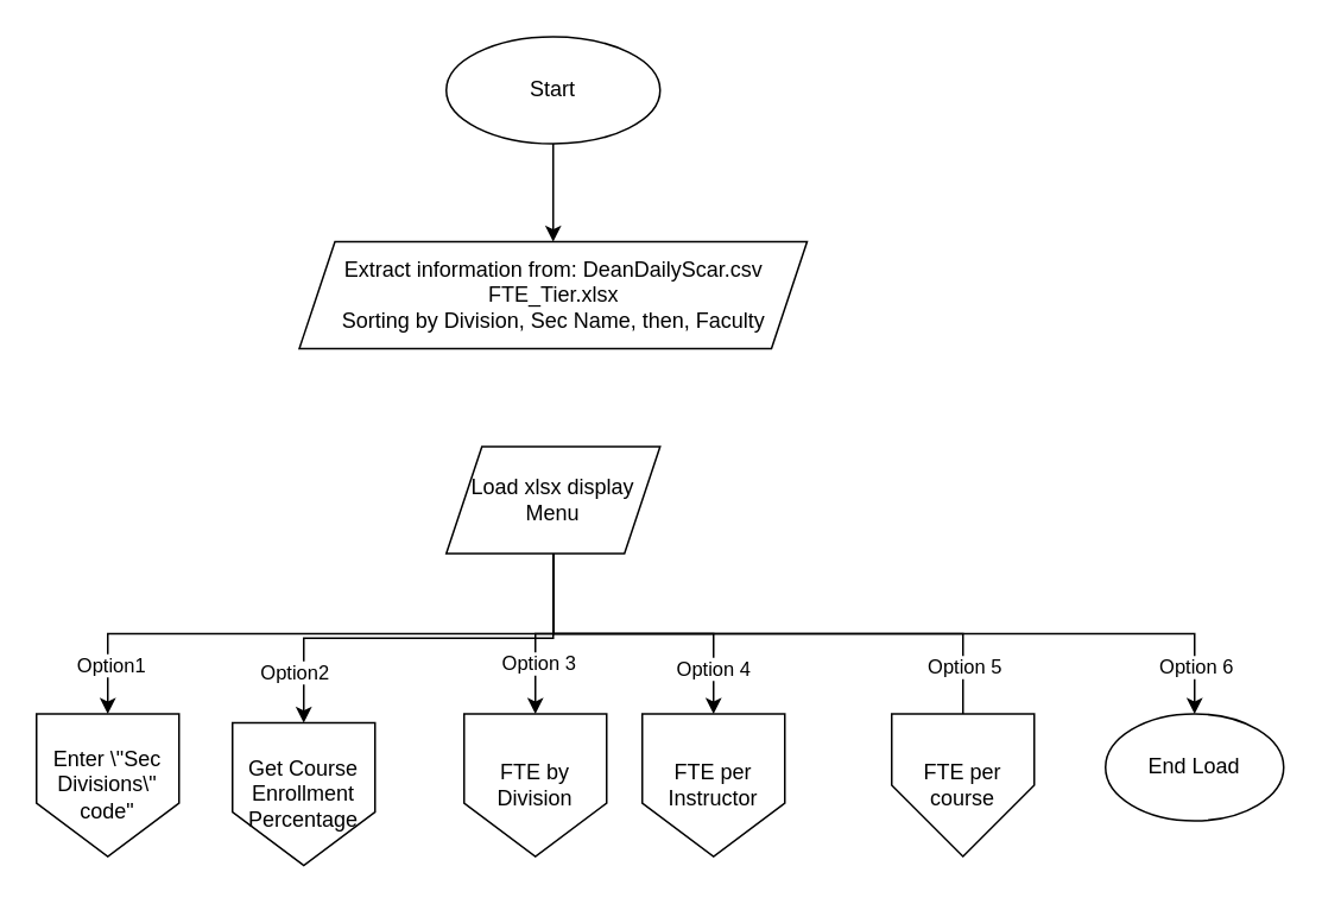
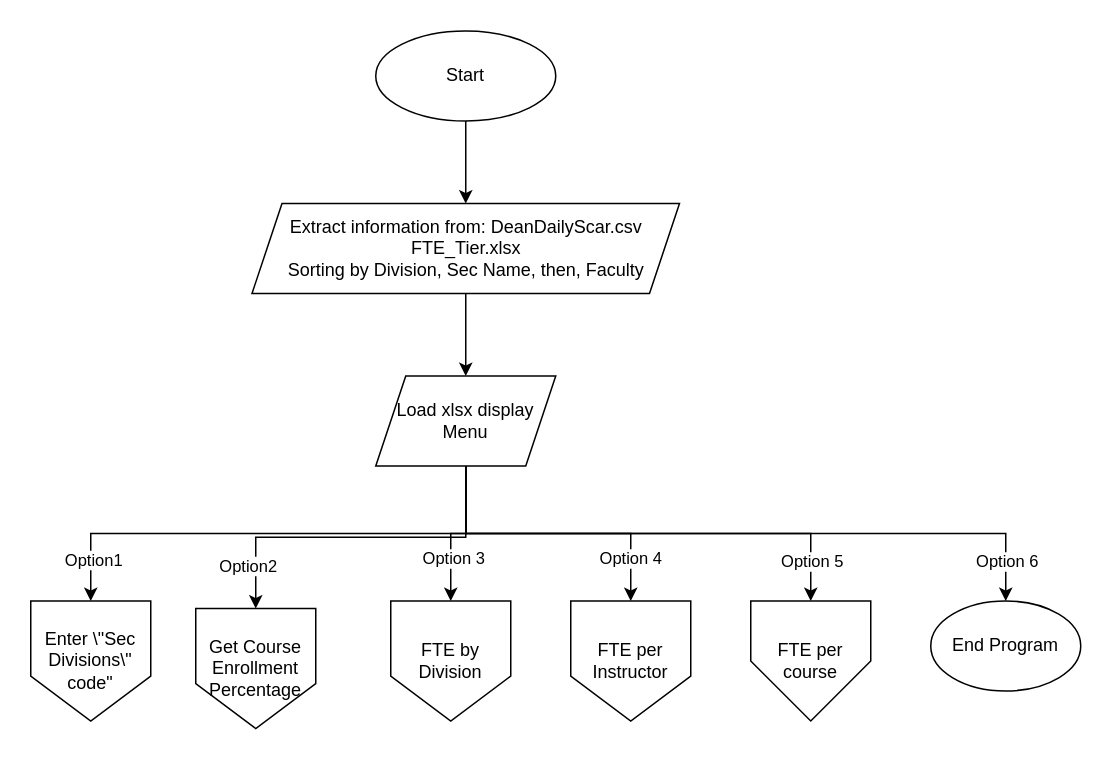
+ <mxCell id="4" value="" style="edgeStyle=orthogonalEdgeStyle;rounded=0;orthogonalLoop=1;jettySize=auto;html=1;" edge="1" parent="1" source="5" target="18"><mxGeometry relative="1" as="geometry" /></mxCell>
- <mxCell id="8" style="edgeStyle=orthogonalEdgeStyle;rounded=0;orthogonalLoop=1;jettySize=auto;html=1;exitX=0.5;exitY=1;exitDx=0;exitDy=0;entryX=0.5;entryY=0;entryDx=0;entryDy=0;endArrow=none;" edge="1" parent="1" source="18" target="19"><mxGeometry relative="1" as="geometry" /></mxCell>
+ <mxCell id="8" style="edgeStyle=orthogonalEdgeStyle;rounded=0;orthogonalLoop=1;jettySize=auto;html=1;exitX=0.5;exitY=1;exitDx=0;exitDy=0;entryX=0.5;entryY=0;entryDx=0;entryDy=0;" edge="1" parent="1" source="18" target="19"><mxGeometry relative="1" as="geometry" /></mxCell>
- <mxCell id="24" value="End Load" style="ellipse;whiteSpace=wrap;html=1;" vertex="1" parent="1"><mxGeometry x="620" y="400" width="100" height="60" as="geometry" /></mxCell>
+ <mxCell id="24" value="End Program" style="ellipse;whiteSpace=wrap;html=1;" vertex="1" parent="1"><mxGeometry x="620" y="400" width="100" height="60" as="geometry" /></mxCell>
- <mxCell id="20" value="FTE per Instructor" style="shape=offPageConnector;whiteSpace=wrap;html=1;" vertex="1" parent="1"><mxGeometry x="360" y="400" width="80" height="80" as="geometry" /></mxCell>
+ <mxCell id="20" value="FTE per Instructor" style="shape=offPageConnector;whiteSpace=wrap;html=1;" vertex="1" parent="1"><mxGeometry x="380" y="400" width="80" height="80" as="geometry" /></mxCell>
